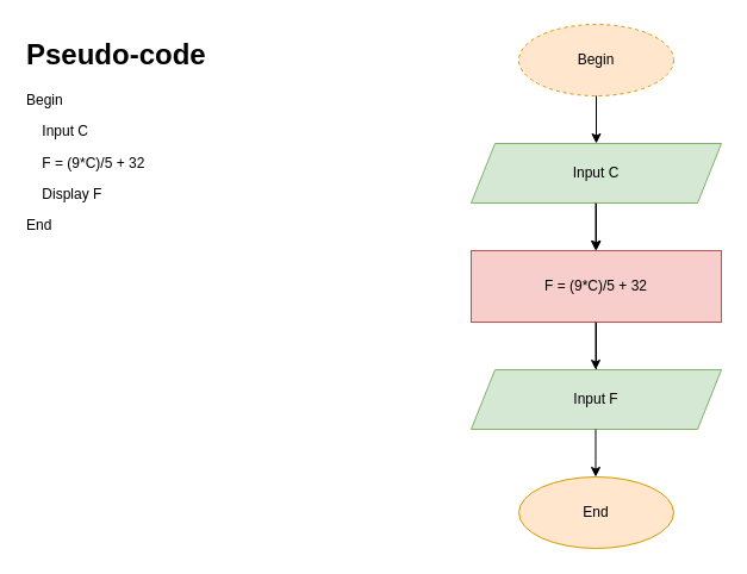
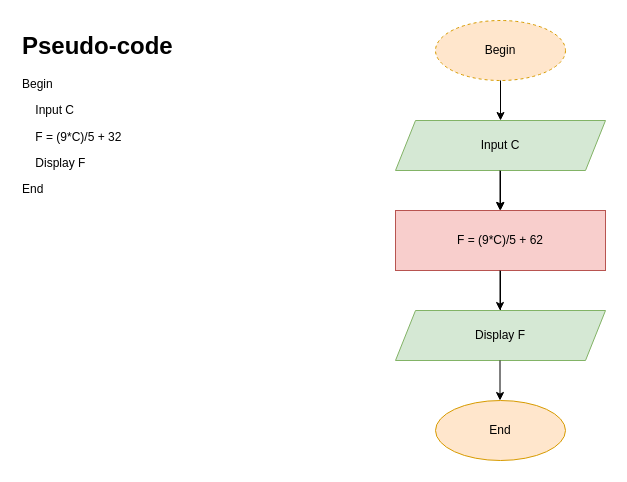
- <mxCell id="8" value="F = (9*C)/5 + 32" style="rounded=0;whiteSpace=wrap;html=1;fillColor=#f8cecc;strokeColor=#b85450;" parent="1" vertex="1"><mxGeometry x="395" y="210" width="210" height="60" as="geometry" /></mxCell>
+ <mxCell id="8" value="F = (9*C)/5 + 62" style="rounded=0;whiteSpace=wrap;html=1;fillColor=#f8cecc;strokeColor=#b85450;" parent="1" vertex="1"><mxGeometry x="395" y="210" width="210" height="60" as="geometry" /></mxCell>
- <mxCell id="10" value="Input F" style="shape=parallelogram;perimeter=parallelogramPerimeter;whiteSpace=wrap;html=1;fixedSize=1;fillColor=#d5e8d4;strokeColor=#82b366;" parent="1" vertex="1"><mxGeometry x="395" y="310" width="210" height="50" as="geometry" /></mxCell>
+ <mxCell id="10" value="Display F" style="shape=parallelogram;perimeter=parallelogramPerimeter;whiteSpace=wrap;html=1;fixedSize=1;fillColor=#d5e8d4;strokeColor=#82b366;" parent="1" vertex="1"><mxGeometry x="395" y="310" width="210" height="50" as="geometry" /></mxCell>
